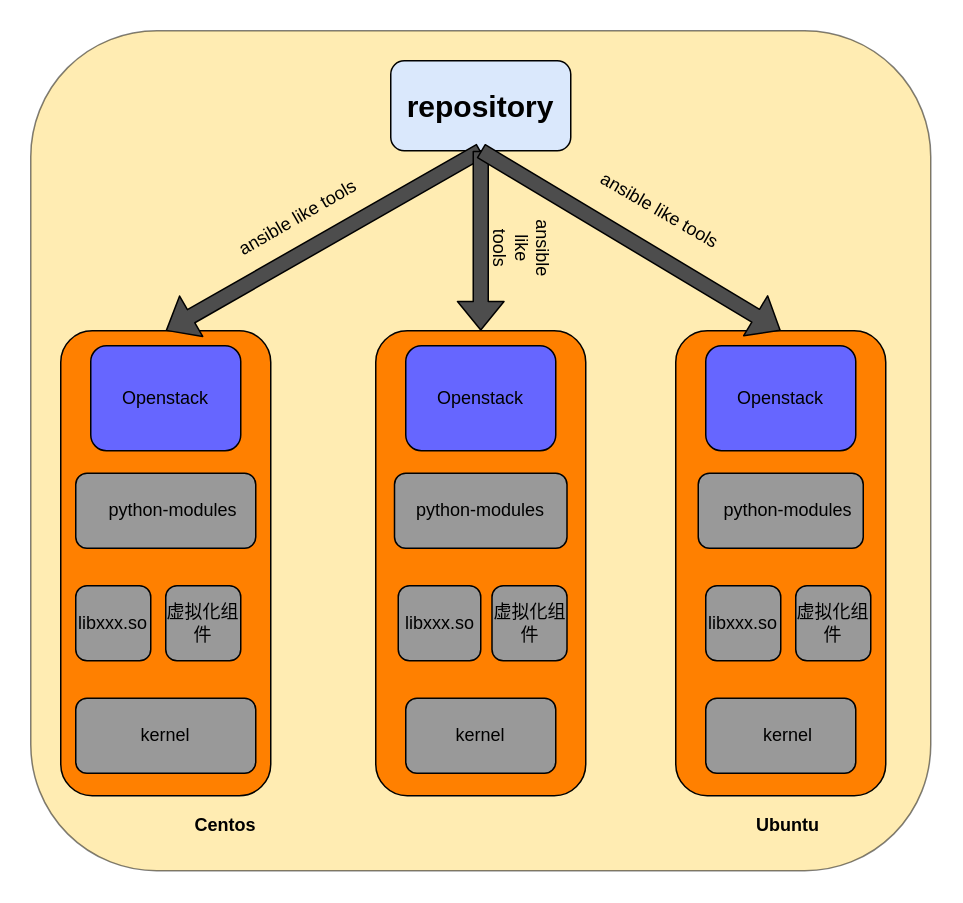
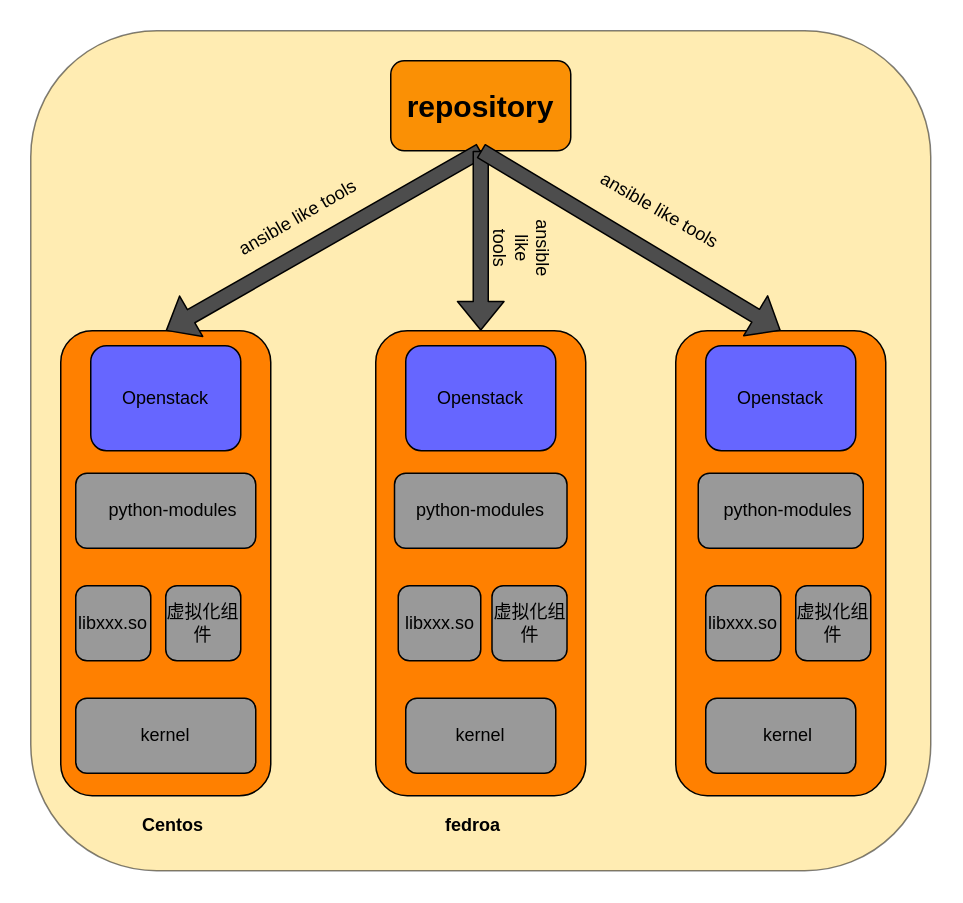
- <mxCell id="3" value="&lt;b&gt;&lt;font style=&quot;font-size: 20px&quot;&gt;repository&lt;/font&gt;&lt;/b&gt;" style="rounded=1;whiteSpace=wrap;html=1;fillColor=#dae8fc;" parent="1" vertex="1"><mxGeometry x="260" y="40" width="120" height="60" as="geometry" /></mxCell>
+ <mxCell id="3" value="&lt;b&gt;&lt;font style=&quot;font-size: 20px&quot;&gt;repository&lt;/font&gt;&lt;/b&gt;" style="rounded=1;whiteSpace=wrap;html=1;fillColor=#FA9005;" parent="1" vertex="1"><mxGeometry x="260" y="40" width="120" height="60" as="geometry" /></mxCell>
- <mxCell id="26" value="&lt;b&gt;Centos&lt;/b&gt;" style="text;html=1;strokeColor=none;fillColor=none;align=center;verticalAlign=middle;whiteSpace=wrap;rounded=0;opacity=50;" parent="1" vertex="1"><mxGeometry x="115" y="540" width="70" height="20" as="geometry" /></mxCell>
+ <mxCell id="26" value="&lt;b&gt;Centos&lt;/b&gt;" style="text;html=1;strokeColor=none;fillColor=none;align=center;verticalAlign=middle;whiteSpace=wrap;rounded=0;opacity=50;" parent="1" vertex="1"><mxGeometry x="80" y="540" width="70" height="20" as="geometry" /></mxCell>
+ <mxCell id="27" value="&lt;b&gt;fedroa&lt;/b&gt;" style="text;html=1;strokeColor=none;fillColor=none;align=center;verticalAlign=middle;whiteSpace=wrap;rounded=0;opacity=50;" parent="1" vertex="1"><mxGeometry x="295" y="540" width="40" height="20" as="geometry" /></mxCell>
- <mxCell id="28" value="&lt;b&gt;Ubuntu&lt;/b&gt;" style="text;html=1;strokeColor=none;fillColor=none;align=center;verticalAlign=middle;whiteSpace=wrap;rounded=0;opacity=50;" parent="1" vertex="1"><mxGeometry x="505" y="540" width="40" height="20" as="geometry" /></mxCell>
